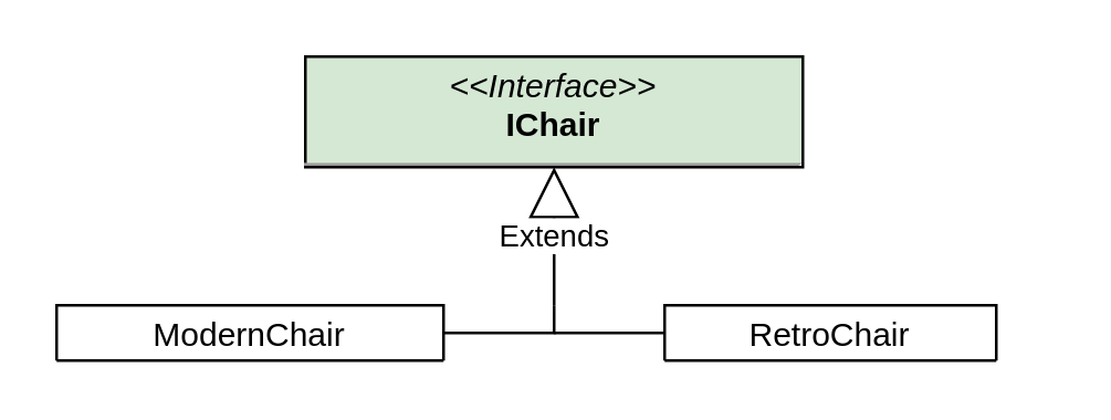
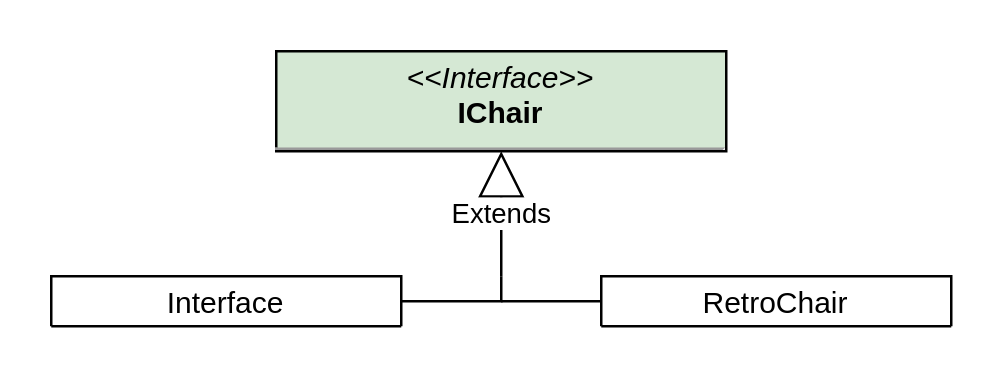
- <mxCell id="5" value="RetroChair" style="swimlane;fontStyle=0;childLayout=stackLayout;horizontal=1;startSize=26;fillColor=none;horizontalStack=0;resizeParent=1;resizeParentMax=0;resizeLast=0;collapsible=1;marginBottom=0;" vertex="1" parent="1"><mxGeometry x="240" y="110" width="120" height="20" as="geometry" /></mxCell>
+ <mxCell id="5" value="RetroChair" style="swimlane;fontStyle=0;childLayout=stackLayout;horizontal=1;startSize=26;fillColor=none;horizontalStack=0;resizeParent=1;resizeParentMax=0;resizeLast=0;collapsible=1;marginBottom=0;" vertex="1" parent="1"><mxGeometry x="240" y="110" width="140" height="20" as="geometry" /></mxCell>
- <mxCell id="4" value="ModernChair" style="swimlane;fontStyle=0;childLayout=stackLayout;horizontal=1;startSize=26;fillColor=none;horizontalStack=0;resizeParent=1;resizeParentMax=0;resizeLast=0;collapsible=1;marginBottom=0;" vertex="1" parent="1"><mxGeometry x="20" y="110" width="140" height="20" as="geometry" /></mxCell>
+ <mxCell id="4" value="Interface" style="swimlane;fontStyle=0;childLayout=stackLayout;horizontal=1;startSize=26;fillColor=none;horizontalStack=0;resizeParent=1;resizeParentMax=0;resizeLast=0;collapsible=1;marginBottom=0;" vertex="1" parent="1"><mxGeometry x="20" y="110" width="140" height="20" as="geometry" /></mxCell>
